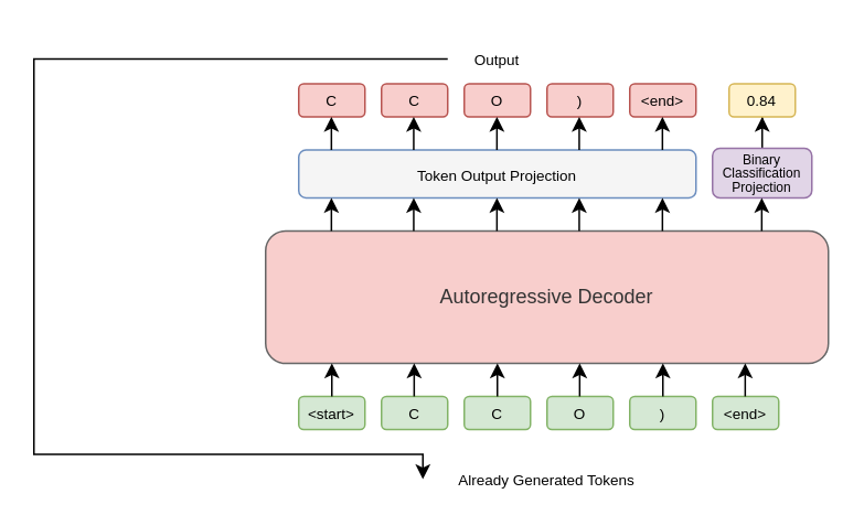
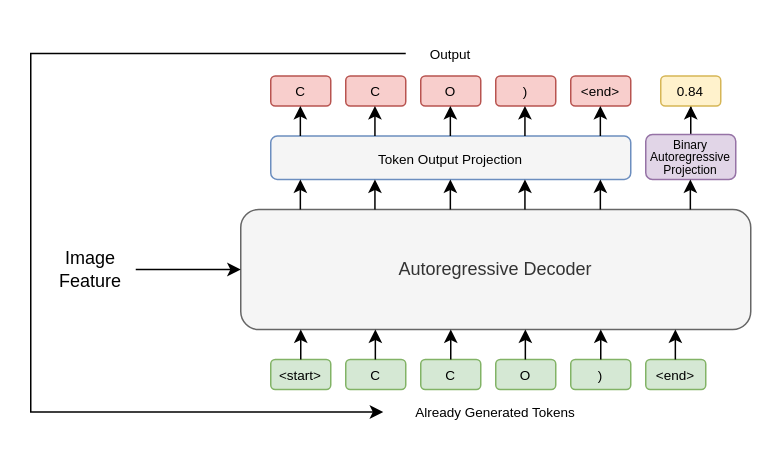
- <mxCell id="37" value="&lt;p style=&quot;line-height: 60%;&quot;&gt;&lt;font style=&quot;font-size: 8px;&quot;&gt;Binary Classification Projection&lt;/font&gt;&lt;/p&gt;" style="rounded=1;whiteSpace=wrap;html=1;horizontal=1;verticalAlign=middle;spacing=0;spacingTop=0;fillColor=#e1d5e7;strokeColor=#9673a6;" vertex="1" parent="1"><mxGeometry x="430" y="89" width="60" height="30" as="geometry" /></mxCell>
+ <mxCell id="37" value="&lt;p style=&quot;line-height: 60%;&quot;&gt;&lt;font style=&quot;font-size: 8px;&quot;&gt;Binary Autoregressive Projection&lt;/font&gt;&lt;/p&gt;" style="rounded=1;whiteSpace=wrap;html=1;horizontal=1;verticalAlign=middle;spacing=0;spacingTop=0;fillColor=#e1d5e7;strokeColor=#9673a6;" vertex="1" parent="1"><mxGeometry x="430" y="89" width="60" height="30" as="geometry" /></mxCell>
+ <mxCell id="4" value="Image Feature" style="text;html=1;align=center;verticalAlign=middle;whiteSpace=wrap;rounded=0;" vertex="1" parent="1"><mxGeometry x="30" y="164" width="60" height="30" as="geometry" /></mxCell>
+ <mxCell id="3" style="edgeStyle=orthogonalEdgeStyle;rounded=0;orthogonalLoop=1;jettySize=auto;html=1;entryX=0;entryY=0.5;entryDx=0;entryDy=0;" edge="1" parent="1" source="4" target="2"><mxGeometry relative="1" as="geometry" /></mxCell>
- <mxCell id="2" value="Autoregressive Decoder" style="rounded=1;whiteSpace=wrap;html=1;fillColor=#f8cecc;fontColor=#333333;strokeColor=#666666;" vertex="1" parent="1"><mxGeometry x="160" y="139" width="340" height="80" as="geometry" /></mxCell>
+ <mxCell id="2" value="Autoregressive Decoder" style="rounded=1;whiteSpace=wrap;html=1;fillColor=#f5f5f5;fontColor=#333333;strokeColor=#666666;" vertex="1" parent="1"><mxGeometry x="160" y="139" width="340" height="80" as="geometry" /></mxCell>
- <mxCell id="5" value="&lt;font style=&quot;font-size: 9px;&quot;&gt;Already Generated Tokens&lt;/font&gt;" style="text;html=1;align=center;verticalAlign=middle;whiteSpace=wrap;rounded=0;" vertex="1" parent="1"><mxGeometry x="255" y="274" width="150" height="30" as="geometry" /></mxCell>
+ <mxCell id="5" value="&lt;font style=&quot;font-size: 9px;&quot;&gt;Already Generated Tokens&lt;/font&gt;" style="text;html=1;align=center;verticalAlign=middle;whiteSpace=wrap;rounded=0;" vertex="1" parent="1"><mxGeometry x="255" y="259" width="150" height="30" as="geometry" /></mxCell>
